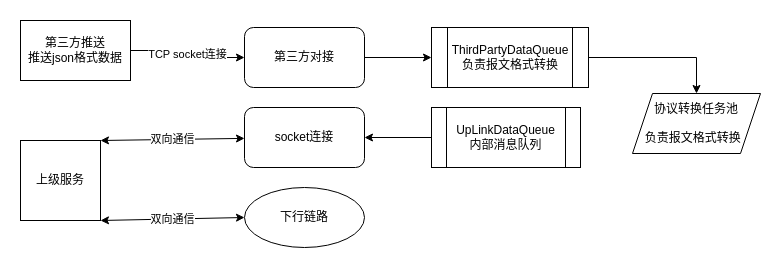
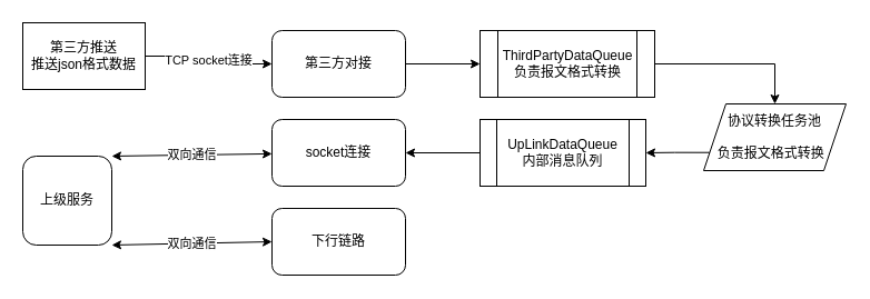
+ <mxCell id="9" style="edgeStyle=orthogonalEdgeStyle;rounded=0;orthogonalLoop=1;jettySize=auto;html=1;exitX=0;exitY=0.75;exitDx=0;exitDy=0;entryX=1;entryY=0.5;entryDx=0;entryDy=0;" parent="1" source="10" target="16" edge="1"><mxGeometry relative="1" as="geometry" /></mxCell>
- <mxCell id="6" value="上级服务" style="whiteSpace=wrap;html=1;aspect=fixed;" parent="1" vertex="1"><mxGeometry x="20" y="140" width="80" height="80" as="geometry" /></mxCell>
+ <mxCell id="6" value="上级服务" style="whiteSpace=wrap;html=1;aspect=fixed;rounded=1;" parent="1" vertex="1"><mxGeometry x="20" y="140" width="80" height="80" as="geometry" /></mxCell>
- <mxCell id="5" value="下行链路" style="ellipse;whiteSpace=wrap;html=1;" parent="1" vertex="1"><mxGeometry x="244" y="187" width="120" height="60" as="geometry" /></mxCell>
+ <mxCell id="5" value="下行链路" style="rounded=1;whiteSpace=wrap;html=1;" parent="1" vertex="1"><mxGeometry x="244" y="187" width="120" height="60" as="geometry" /></mxCell>
